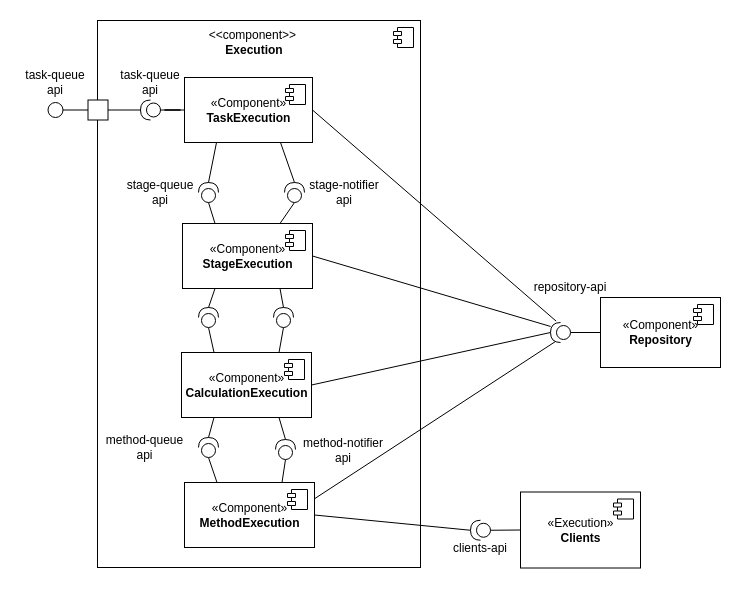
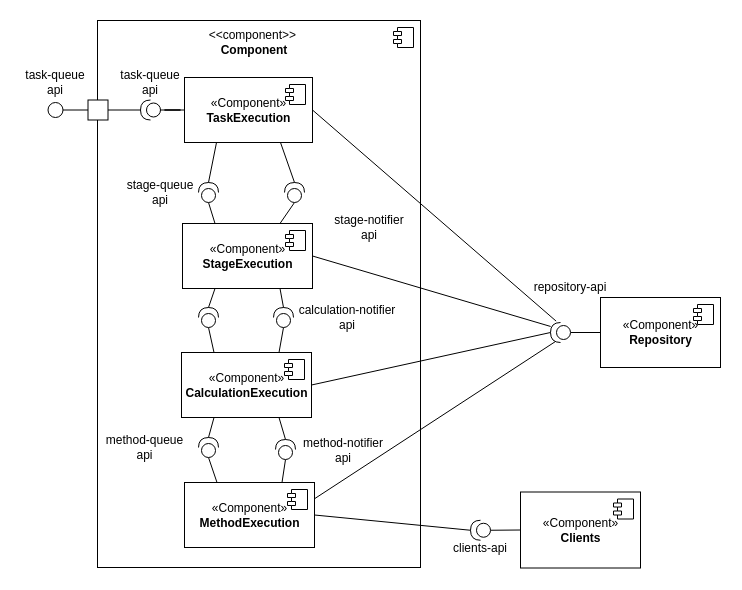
- <mxCell id="5" value="&amp;lt;&amp;lt;component&amp;gt;&amp;gt;&amp;nbsp;&lt;br&gt;&lt;b&gt;Execution&lt;/b&gt;" style="text;html=1;strokeColor=none;fillColor=none;align=center;verticalAlign=middle;whiteSpace=wrap;rounded=0;" vertex="1" parent="1"><mxGeometry x="224" y="27" width="60" height="30" as="geometry" /></mxCell>
+ <mxCell id="5" value="&amp;lt;&amp;lt;component&amp;gt;&amp;gt;&amp;nbsp;&lt;br&gt;&lt;b&gt;Component&lt;/b&gt;" style="text;html=1;strokeColor=none;fillColor=none;align=center;verticalAlign=middle;whiteSpace=wrap;rounded=0;" vertex="1" parent="1"><mxGeometry x="224" y="27" width="60" height="30" as="geometry" /></mxCell>
- <mxCell id="41" value="stage-notifier&lt;br&gt;api" style="text;html=1;strokeColor=none;fillColor=none;align=center;verticalAlign=middle;whiteSpace=wrap;rounded=0;" vertex="1" parent="1"><mxGeometry x="304" y="177" width="80" height="30" as="geometry" /></mxCell>
+ <mxCell id="41" value="stage-notifier&lt;br&gt;api" style="text;html=1;strokeColor=none;fillColor=none;align=center;verticalAlign=middle;whiteSpace=wrap;rounded=0;" vertex="1" parent="1"><mxGeometry x="329" y="212" width="80" height="30" as="geometry" /></mxCell>
+ <mxCell id="57" value="calculation-notifier&lt;br&gt;api" style="text;html=1;strokeColor=none;fillColor=none;align=center;verticalAlign=middle;whiteSpace=wrap;rounded=0;" vertex="1" parent="1"><mxGeometry x="295" y="302" width="104" height="30" as="geometry" /></mxCell>
- <mxCell id="52" value="«Execution»&lt;br&gt;&lt;b&gt;Clients&lt;/b&gt;" style="html=1;dropTarget=0;" vertex="1" parent="1"><mxGeometry x="520" y="491.5" width="120" height="76" as="geometry" /></mxCell>
+ <mxCell id="52" value="«Component»&lt;br&gt;&lt;b&gt;Clients&lt;/b&gt;" style="html=1;dropTarget=0;" vertex="1" parent="1"><mxGeometry x="520" y="491.5" width="120" height="76" as="geometry" /></mxCell>
